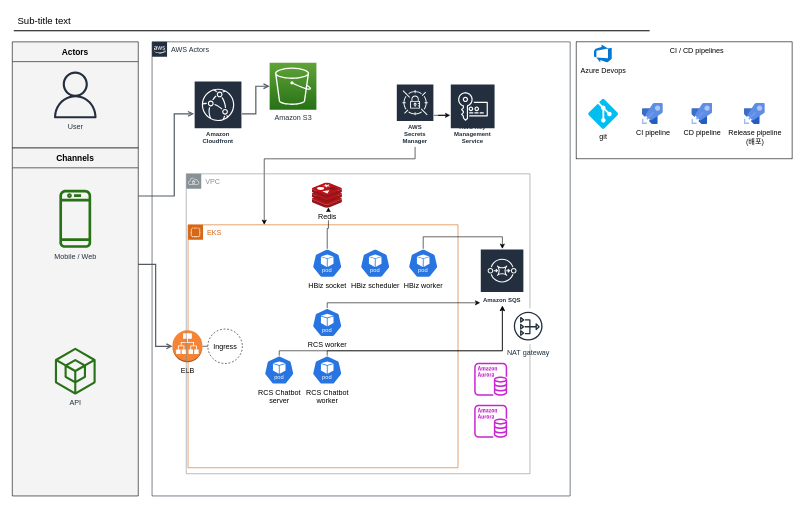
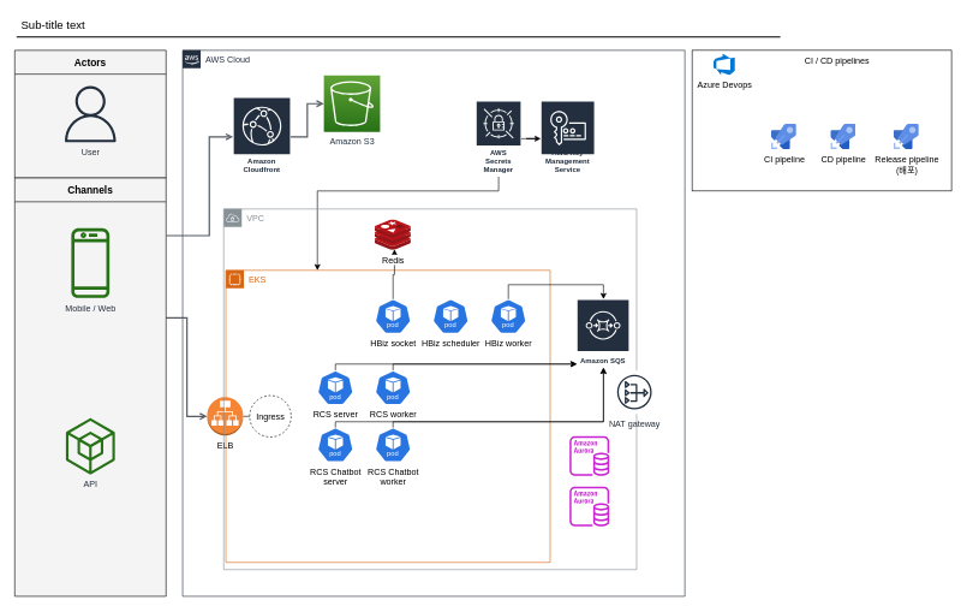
- <mxCell id="2" value="AWS Actors" style="points=[[0,0],[0.25,0],[0.5,0],[0.75,0],[1,0],[1,0.25],[1,0.5],[1,0.75],[1,1],[0.75,1],[0.5,1],[0.25,1],[0,1],[0,0.75],[0,0.5],[0,0.25]];outlineConnect=0;gradientColor=none;html=1;whiteSpace=wrap;fontSize=12;fontStyle=0;shape=mxgraph.aws4.group;grIcon=mxgraph.aws4.group_aws_cloud_alt;strokeColor=#232F3E;fillColor=none;verticalAlign=top;align=left;spacingLeft=30;fontColor=#232F3E;dashed=0;labelBackgroundColor=none;container=1;pointerEvents=0;collapsible=0;recursiveResize=0;" parent="1" vertex="1"><mxGeometry x="253" y="69" width="697" height="757" as="geometry" /></mxCell>
+ <mxCell id="2" value="AWS Cloud" style="points=[[0,0],[0.25,0],[0.5,0],[0.75,0],[1,0],[1,0.25],[1,0.5],[1,0.75],[1,1],[0.75,1],[0.5,1],[0.25,1],[0,1],[0,0.75],[0,0.5],[0,0.25]];outlineConnect=0;gradientColor=none;html=1;whiteSpace=wrap;fontSize=12;fontStyle=0;shape=mxgraph.aws4.group;grIcon=mxgraph.aws4.group_aws_cloud_alt;strokeColor=#232F3E;fillColor=none;verticalAlign=top;align=left;spacingLeft=30;fontColor=#232F3E;dashed=0;labelBackgroundColor=none;container=1;pointerEvents=0;collapsible=0;recursiveResize=0;" parent="1" vertex="1"><mxGeometry x="253" y="69" width="697" height="757" as="geometry" /></mxCell>
- <mxCell id="46" value="git" style="verticalLabelPosition=bottom;html=1;verticalAlign=top;align=center;strokeColor=none;fillColor=#00BEF2;shape=mxgraph.azure.git_repository;" vertex="1" parent="1"><mxGeometry x="980" y="164" width="50" height="50" as="geometry" /></mxCell>
+ <mxCell id="19" style="edgeStyle=orthogonalEdgeStyle;rounded=0;orthogonalLoop=1;jettySize=auto;html=1;exitX=0.5;exitY=0;exitDx=0;exitDy=0;exitPerimeter=0;" edge="1" parent="2" source="7" target="17"><mxGeometry relative="1" as="geometry"><Array as="points"><mxPoint x="212" y="435" /></Array></mxGeometry></mxCell>
+ <mxCell id="7" value="RCS server" style="aspect=fixed;sketch=0;html=1;dashed=0;whitespace=wrap;verticalLabelPosition=bottom;verticalAlign=top;fillColor=#2875E2;strokeColor=#ffffff;points=[[0.005,0.63,0],[0.1,0.2,0],[0.9,0.2,0],[0.5,0,0],[0.995,0.63,0],[0.72,0.99,0],[0.5,1,0],[0.28,0.99,0]];shape=mxgraph.kubernetes.icon2;kubernetesLabel=1;prIcon=pod" vertex="1" parent="3"><mxGeometry x="127" y="138.88" width="50" height="48" as="geometry" /></mxCell>
